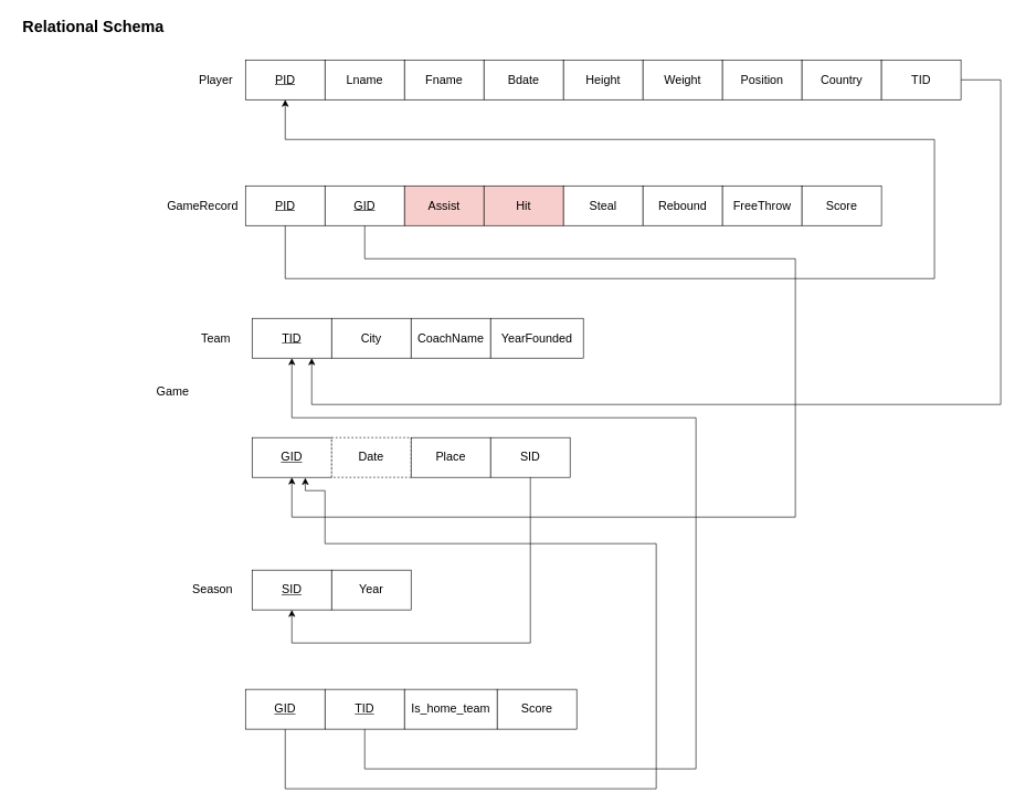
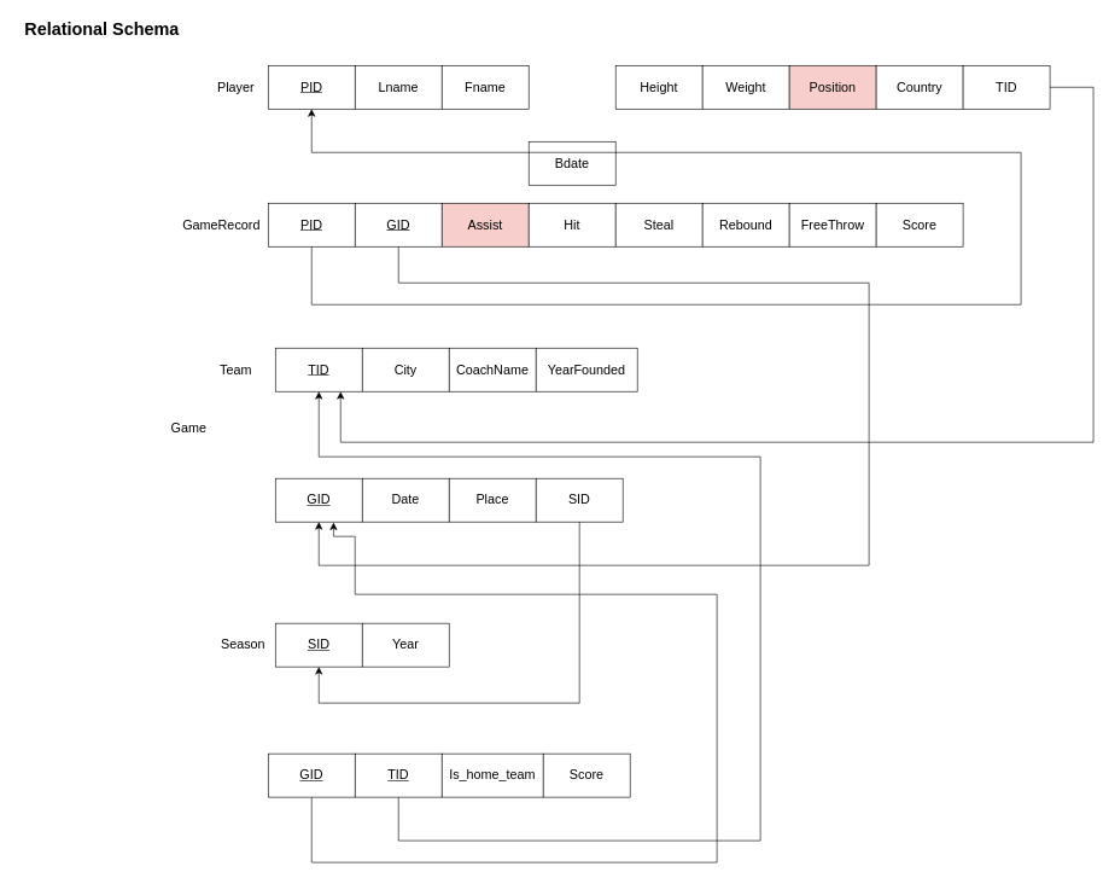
- <mxCell id="6" value="Bdate" style="rounded=0;whiteSpace=wrap;html=1;fontSize=18;" parent="1" vertex="1"><mxGeometry x="730" y="90" width="120" height="60" as="geometry" /></mxCell>
+ <mxCell id="6" value="Bdate" style="rounded=0;whiteSpace=wrap;html=1;fontSize=18;" parent="1" vertex="1"><mxGeometry x="730" y="195" width="120" height="60" as="geometry" /></mxCell>
- <mxCell id="9" value="Position" style="rounded=0;whiteSpace=wrap;html=1;fontSize=18;" parent="1" vertex="1"><mxGeometry x="1090" y="90" width="120" height="60" as="geometry" /></mxCell>
+ <mxCell id="9" value="Position" style="rounded=0;whiteSpace=wrap;html=1;fontSize=18;fillColor=#f8cecc;" parent="1" vertex="1"><mxGeometry x="1090" y="90" width="120" height="60" as="geometry" /></mxCell>
- <mxCell id="14" value="Hit" style="rounded=0;whiteSpace=wrap;html=1;fontSize=18;fillColor=#f8cecc;" parent="1" vertex="1"><mxGeometry x="730" y="280" width="120" height="60" as="geometry" /></mxCell>
+ <mxCell id="14" value="Hit" style="rounded=0;whiteSpace=wrap;html=1;fontSize=18;" parent="1" vertex="1"><mxGeometry x="730" y="280" width="120" height="60" as="geometry" /></mxCell>
- <mxCell id="25" value="Date" style="rounded=0;whiteSpace=wrap;html=1;fontSize=18;dashed=1;" parent="1" vertex="1"><mxGeometry x="500" y="660" width="120" height="60" as="geometry" /></mxCell>
+ <mxCell id="25" value="Date" style="rounded=0;whiteSpace=wrap;html=1;fontSize=18;" parent="1" vertex="1"><mxGeometry x="500" y="660" width="120" height="60" as="geometry" /></mxCell>
- <mxCell id="31" value="&lt;font style=&quot;font-size: 18px;&quot;&gt;Season&lt;/font&gt;" style="text;html=1;align=center;verticalAlign=middle;resizable=0;points=[];autosize=1;strokeColor=none;fillColor=none;fontSize=18;" parent="1" vertex="1"><mxGeometry x="280" y="870" width="80" height="40" as="geometry" /></mxCell>
+ <mxCell id="31" value="&lt;font style=&quot;font-size: 18px;&quot;&gt;Season&lt;/font&gt;" style="text;html=1;align=center;verticalAlign=middle;resizable=0;points=[];autosize=1;strokeColor=none;fillColor=none;fontSize=18;" parent="1" vertex="1"><mxGeometry x="295" y="870" width="80" height="40" as="geometry" /></mxCell>
